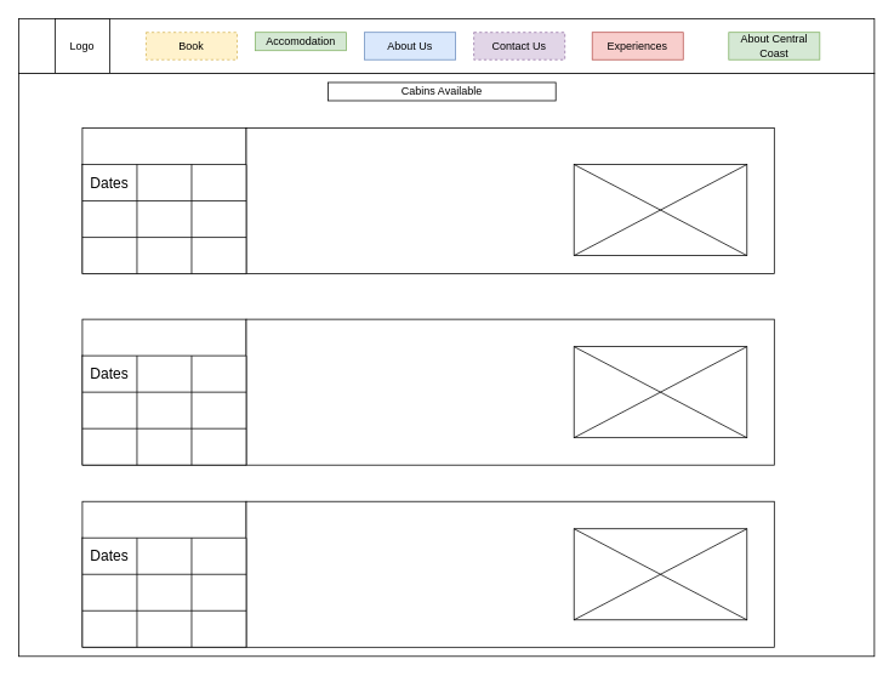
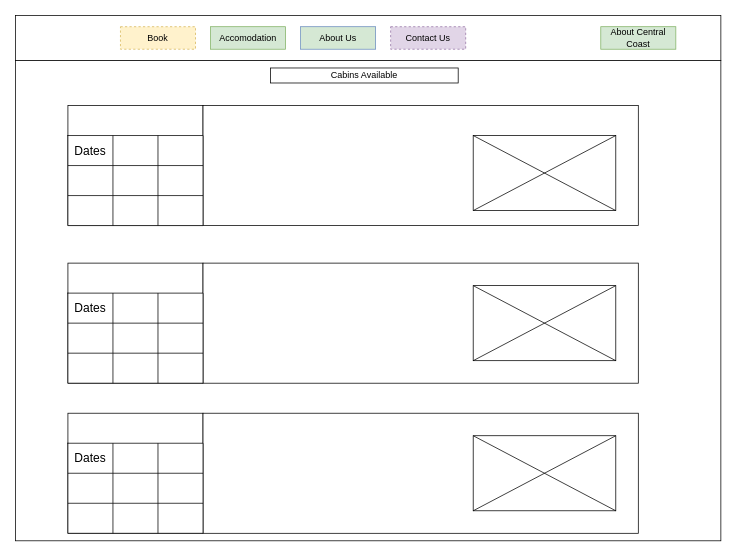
- <mxCell id="8" value="Accomodation" style="rounded=0;whiteSpace=wrap;html=1;fillColor=#d5e8d4;strokeColor=#82b366;" vertex="1" parent="1"><mxGeometry x="280" y="35" width="100" height="20" as="geometry" /></mxCell>
+ <mxCell id="8" value="Accomodation" style="rounded=0;whiteSpace=wrap;html=1;fillColor=#d5e8d4;strokeColor=#82b366;" vertex="1" parent="1"><mxGeometry x="280" y="35" width="100" height="30" as="geometry" /></mxCell>
- <mxCell id="3" value="Logo" style="whiteSpace=wrap;html=1;aspect=fixed;" vertex="1" parent="1"><mxGeometry x="60" y="20" width="60" height="60" as="geometry" /></mxCell>
- <mxCell id="4" value="About Us" style="rounded=0;whiteSpace=wrap;html=1;fillColor=#dae8fc;strokeColor=#6c8ebf;" vertex="1" parent="1"><mxGeometry x="400" y="35" width="100" height="30" as="geometry" /></mxCell>
+ <mxCell id="4" value="About Us" style="rounded=0;whiteSpace=wrap;html=1;fillColor=#d5e8d4;strokeColor=#6c8ebf;" vertex="1" parent="1"><mxGeometry x="400" y="35" width="100" height="30" as="geometry" /></mxCell>
- <mxCell id="6" value="Experiences" style="rounded=0;whiteSpace=wrap;html=1;fillColor=#f8cecc;strokeColor=#b85450;" vertex="1" parent="1"><mxGeometry x="650" y="35" width="100" height="30" as="geometry" /></mxCell>
